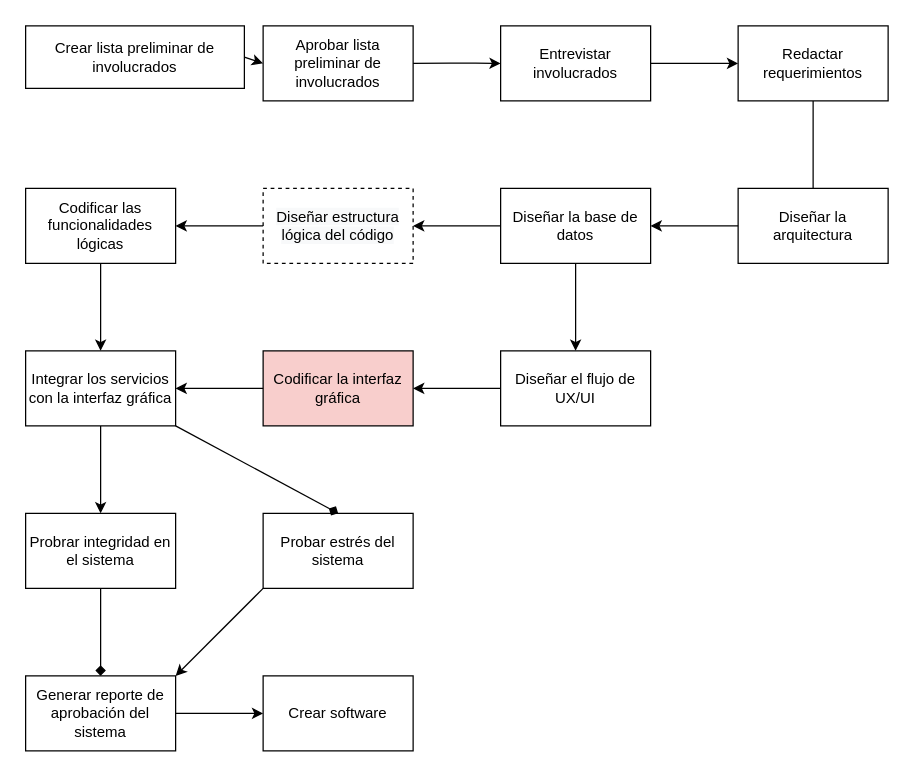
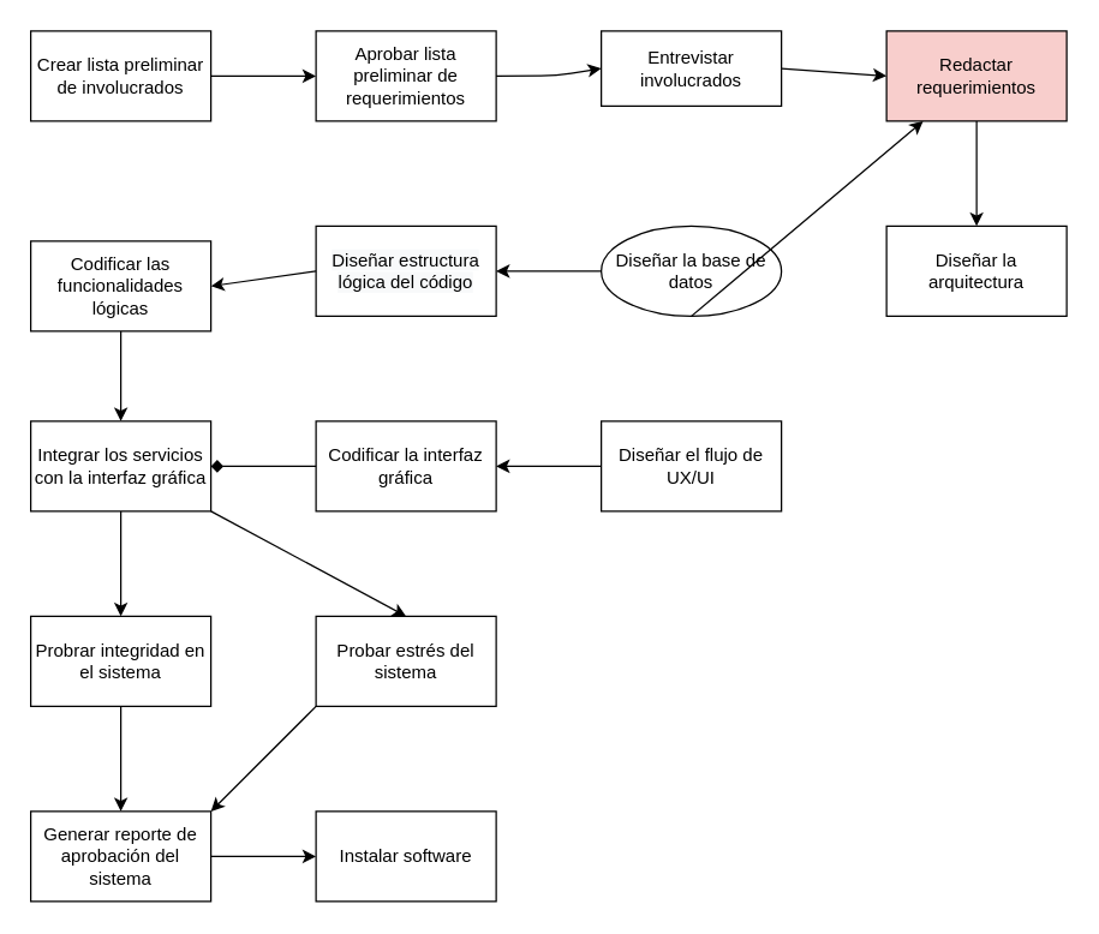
- <mxCell id="2" value="Crear lista preliminar de involucrados&lt;br&gt;" style="rounded=0;whiteSpace=wrap;html=1;" vertex="1" parent="1"><mxGeometry x="20" y="20" width="175" height="50" as="geometry" /></mxCell>
+ <mxCell id="2" value="Crear lista preliminar de involucrados&lt;br&gt;" style="rounded=0;whiteSpace=wrap;html=1;" vertex="1" parent="1"><mxGeometry x="20" y="20" width="120" height="60" as="geometry" /></mxCell>
- <mxCell id="3" value="Aprobar lista preliminar de involucrados" style="rounded=0;whiteSpace=wrap;html=1;" vertex="1" parent="1"><mxGeometry x="210" y="20" width="120" height="60" as="geometry" /></mxCell>
+ <mxCell id="3" value="Aprobar lista preliminar de requerimientos" style="rounded=0;whiteSpace=wrap;html=1;" vertex="1" parent="1"><mxGeometry x="210" y="20" width="120" height="60" as="geometry" /></mxCell>
- <mxCell id="4" value="Entrevistar involucrados" style="rounded=0;whiteSpace=wrap;html=1;" vertex="1" parent="1"><mxGeometry x="400" y="20" width="120" height="60" as="geometry" /></mxCell>
+ <mxCell id="4" value="Entrevistar involucrados" style="rounded=0;whiteSpace=wrap;html=1;" vertex="1" parent="1"><mxGeometry x="400" y="20" width="120" height="50" as="geometry" /></mxCell>
- <mxCell id="5" value="Redactar requerimientos" style="rounded=0;whiteSpace=wrap;html=1;" vertex="1" parent="1"><mxGeometry x="590" y="20" width="120" height="60" as="geometry" /></mxCell>
+ <mxCell id="5" value="Redactar requerimientos" style="rounded=0;whiteSpace=wrap;html=1;fillColor=#f8cecc;" vertex="1" parent="1"><mxGeometry x="590" y="20" width="120" height="60" as="geometry" /></mxCell>
- <mxCell id="11" value="" style="endArrow=none;html=1;entryX=0.5;entryY=0;entryDx=0;entryDy=0;exitX=0.5;exitY=1;exitDx=0;exitDy=0;" edge="1" parent="1" source="5" target="9"><mxGeometry width="50" height="50" relative="1" as="geometry"><mxPoint x="470" y="300" as="sourcePoint" /><mxPoint x="520" y="250" as="targetPoint" /></mxGeometry></mxCell>
+ <mxCell id="11" value="" style="endArrow=classic;html=1;entryX=0.5;entryY=0;entryDx=0;entryDy=0;exitX=0.5;exitY=1;exitDx=0;exitDy=0;" edge="1" parent="1" source="5" target="9"><mxGeometry width="50" height="50" relative="1" as="geometry"><mxPoint x="470" y="300" as="sourcePoint" /><mxPoint x="520" y="250" as="targetPoint" /></mxGeometry></mxCell>
- <mxCell id="17" value="Codificar las funcionalidades lógicas" style="rounded=0;whiteSpace=wrap;html=1;" vertex="1" parent="1"><mxGeometry x="20" y="150" width="120" height="60" as="geometry" /></mxCell>
+ <mxCell id="17" value="Codificar las funcionalidades lógicas" style="rounded=0;whiteSpace=wrap;html=1;" vertex="1" parent="1"><mxGeometry x="20" y="160" width="120" height="60" as="geometry" /></mxCell>
- <mxCell id="13" value="&#10;&#10;&lt;span style=&quot;color: rgb(0, 0, 0); font-family: helvetica; font-size: 12px; font-style: normal; font-weight: 400; letter-spacing: normal; text-align: center; text-indent: 0px; text-transform: none; word-spacing: 0px; background-color: rgb(248, 249, 250); display: inline; float: none;&quot;&gt;Diseñar estructura lógica del código&lt;/span&gt;&#10;&#10;" style="rounded=0;whiteSpace=wrap;html=1;dashed=1;" vertex="1" parent="1"><mxGeometry x="210" y="150" width="120" height="60" as="geometry" /></mxCell>
+ <mxCell id="13" value="&#10;&#10;&lt;span style=&quot;color: rgb(0, 0, 0); font-family: helvetica; font-size: 12px; font-style: normal; font-weight: 400; letter-spacing: normal; text-align: center; text-indent: 0px; text-transform: none; word-spacing: 0px; background-color: rgb(248, 249, 250); display: inline; float: none;&quot;&gt;Diseñar estructura lógica del código&lt;/span&gt;&#10;&#10;" style="rounded=0;whiteSpace=wrap;html=1;" vertex="1" parent="1"><mxGeometry x="210" y="150" width="120" height="60" as="geometry" /></mxCell>
- <mxCell id="10" value="Diseñar la base de datos" style="rounded=0;whiteSpace=wrap;html=1;" vertex="1" parent="1"><mxGeometry x="400" y="150" width="120" height="60" as="geometry" /></mxCell>
+ <mxCell id="10" value="Diseñar la base de datos" style="ellipse;whiteSpace=wrap;html=1;" vertex="1" parent="1"><mxGeometry x="400" y="150" width="120" height="60" as="geometry" /></mxCell>
- <mxCell id="12" value="" style="endArrow=classic;html=1;exitX=0;exitY=0.5;exitDx=0;exitDy=0;entryX=1;entryY=0.5;entryDx=0;entryDy=0;" edge="1" parent="1" source="9" target="10"><mxGeometry width="50" height="50" relative="1" as="geometry"><mxPoint x="480" y="320" as="sourcePoint" /><mxPoint x="530" y="270" as="targetPoint" /></mxGeometry></mxCell>
- <mxCell id="16" value="" style="endArrow=classic;html=1;exitX=0.5;exitY=1;exitDx=0;exitDy=0;entryX=0.5;entryY=0;entryDx=0;entryDy=0;" edge="1" parent="1" source="10" target="14"><mxGeometry width="50" height="50" relative="1" as="geometry"><mxPoint x="460" y="300" as="sourcePoint" /><mxPoint x="510" y="250" as="targetPoint" /></mxGeometry></mxCell>
+ <mxCell id="16" value="" style="endArrow=classic;html=1;exitX=0.5;exitY=1;exitDx=0;exitDy=0;" edge="1" parent="1" source="10" target="5"><mxGeometry width="50" height="50" relative="1" as="geometry"><mxPoint x="460" y="300" as="sourcePoint" /><mxPoint x="510" y="250" as="targetPoint" /></mxGeometry></mxCell>
- <mxCell id="23" value="" style="endArrow=classic;html=1;entryX=1;entryY=0.5;entryDx=0;entryDy=0;exitX=0;exitY=0.5;exitDx=0;exitDy=0;" edge="1" parent="1" source="19" target="21"><mxGeometry width="50" height="50" relative="1" as="geometry"><mxPoint x="140" y="420" as="sourcePoint" /><mxPoint x="190" y="370" as="targetPoint" /></mxGeometry></mxCell>
+ <mxCell id="23" value="" style="endArrow=diamond;html=1;entryX=1;entryY=0.5;entryDx=0;entryDy=0;exitX=0;exitY=0.5;exitDx=0;exitDy=0;" edge="1" parent="1" source="19" target="21"><mxGeometry width="50" height="50" relative="1" as="geometry"><mxPoint x="140" y="420" as="sourcePoint" /><mxPoint x="190" y="370" as="targetPoint" /></mxGeometry></mxCell>
- <mxCell id="19" value="Codificar la interfaz gráfica" style="rounded=0;whiteSpace=wrap;html=1;fillColor=#f8cecc;" vertex="1" parent="1"><mxGeometry x="210" y="280" width="120" height="60" as="geometry" /></mxCell>
+ <mxCell id="19" value="Codificar la interfaz gráfica" style="rounded=0;whiteSpace=wrap;html=1;" vertex="1" parent="1"><mxGeometry x="210" y="280" width="120" height="60" as="geometry" /></mxCell>
- <mxCell id="27" value="" style="endArrow=diamond;html=1;exitX=1;exitY=1;exitDx=0;exitDy=0;entryX=0.5;entryY=0;entryDx=0;entryDy=0;" edge="1" parent="1" source="21" target="25"><mxGeometry width="50" height="50" relative="1" as="geometry"><mxPoint x="150" y="420" as="sourcePoint" /><mxPoint x="200" y="370" as="targetPoint" /></mxGeometry></mxCell>
+ <mxCell id="27" value="" style="endArrow=classic;html=1;exitX=1;exitY=1;exitDx=0;exitDy=0;entryX=0.5;entryY=0;entryDx=0;entryDy=0;" edge="1" parent="1" source="21" target="25"><mxGeometry width="50" height="50" relative="1" as="geometry"><mxPoint x="150" y="420" as="sourcePoint" /><mxPoint x="200" y="370" as="targetPoint" /></mxGeometry></mxCell>
- <mxCell id="29" value="" style="endArrow=diamond;html=1;entryX=0.5;entryY=0;entryDx=0;entryDy=0;exitX=0.5;exitY=1;exitDx=0;exitDy=0;" edge="1" parent="1" source="24" target="28"><mxGeometry width="50" height="50" relative="1" as="geometry"><mxPoint x="200" y="550" as="sourcePoint" /><mxPoint x="250" y="500" as="targetPoint" /></mxGeometry></mxCell>
+ <mxCell id="29" value="" style="endArrow=classic;html=1;entryX=0.5;entryY=0;entryDx=0;entryDy=0;exitX=0.5;exitY=1;exitDx=0;exitDy=0;" edge="1" parent="1" source="24" target="28"><mxGeometry width="50" height="50" relative="1" as="geometry"><mxPoint x="200" y="550" as="sourcePoint" /><mxPoint x="250" y="500" as="targetPoint" /></mxGeometry></mxCell>
- <mxCell id="31" value="Crear software" style="rounded=0;whiteSpace=wrap;html=1;" vertex="1" parent="1"><mxGeometry x="210" y="540" width="120" height="60" as="geometry" /></mxCell>
+ <mxCell id="31" value="Instalar software" style="rounded=0;whiteSpace=wrap;html=1;" vertex="1" parent="1"><mxGeometry x="210" y="540" width="120" height="60" as="geometry" /></mxCell>
